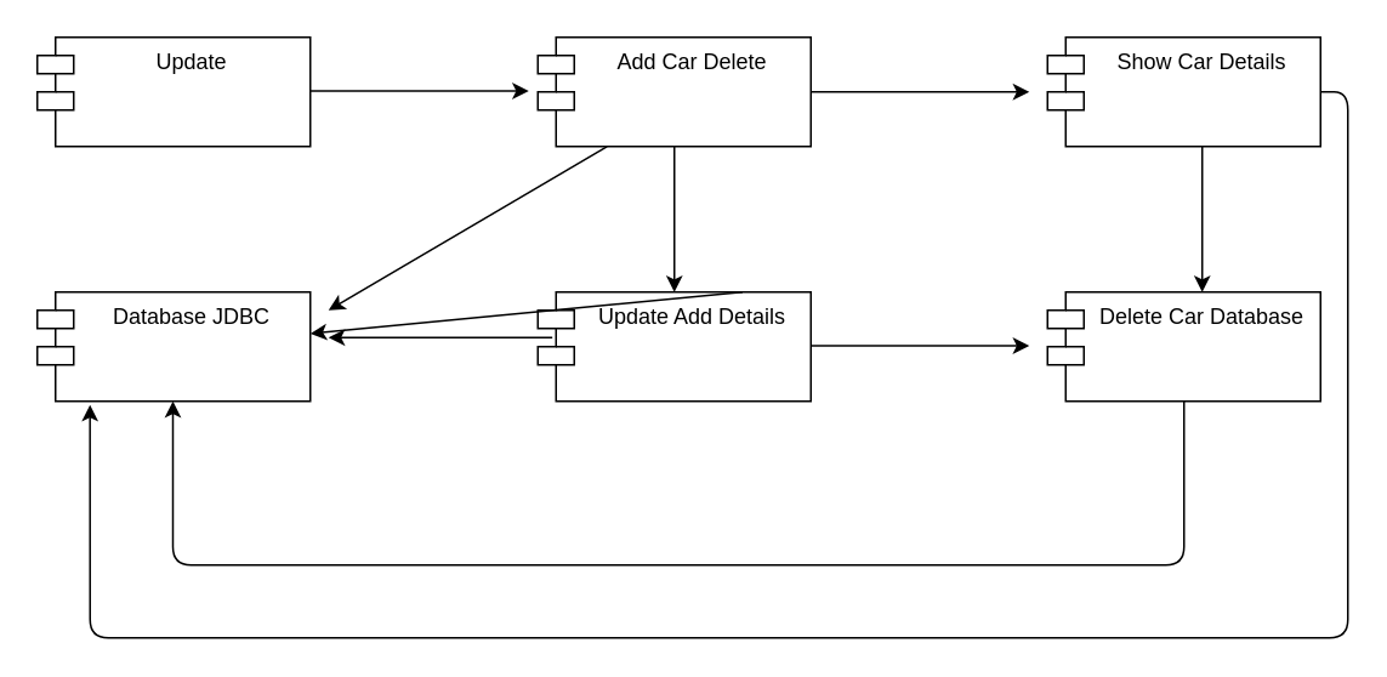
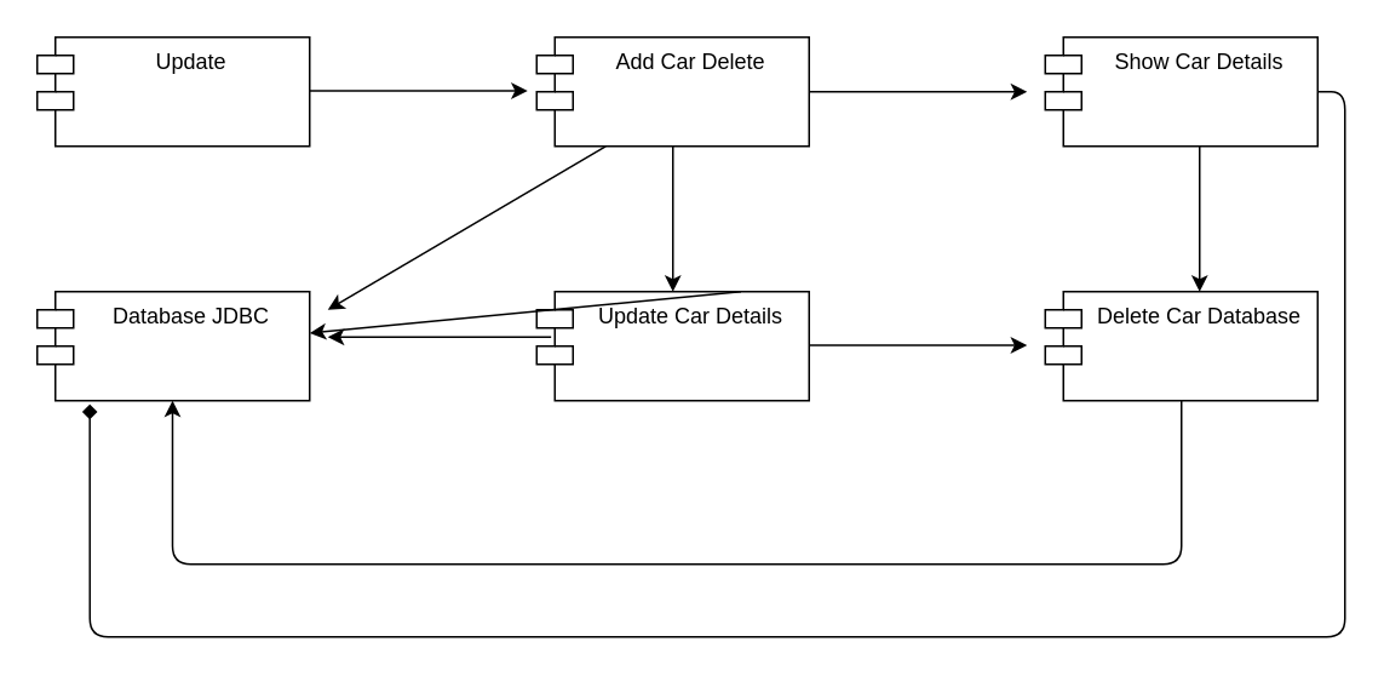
- <mxCell id="2" value="Update Add Details" style="shape=module;align=left;spacingLeft=20;align=center;verticalAlign=top;" parent="1" vertex="1"><mxGeometry x="295" y="160" width="150" height="60" as="geometry" /></mxCell>
+ <mxCell id="2" value="Update Car Details" style="shape=module;align=left;spacingLeft=20;align=center;verticalAlign=top;" parent="1" vertex="1"><mxGeometry x="295" y="160" width="150" height="60" as="geometry" /></mxCell>
- <mxCell id="16" value="" style="endArrow=classic;html=1;entryX=0.193;entryY=1.033;entryDx=0;entryDy=0;entryPerimeter=0;exitX=1;exitY=0.5;exitDx=0;exitDy=0;edgeStyle=orthogonalEdgeStyle;" parent="1" source="5" target="12" edge="1"><mxGeometry width="50" height="50" relative="1" as="geometry"><mxPoint x="60" y="390" as="sourcePoint" /><mxPoint x="40" y="280" as="targetPoint" /><Array as="points"><mxPoint x="740" y="50" /><mxPoint x="740" y="350" /><mxPoint x="49" y="350" /></Array></mxGeometry></mxCell>
+ <mxCell id="16" value="" style="endArrow=diamond;html=1;entryX=0.193;entryY=1.033;entryDx=0;entryDy=0;entryPerimeter=0;exitX=1;exitY=0.5;exitDx=0;exitDy=0;edgeStyle=orthogonalEdgeStyle;" parent="1" source="5" target="12" edge="1"><mxGeometry width="50" height="50" relative="1" as="geometry"><mxPoint x="60" y="390" as="sourcePoint" /><mxPoint x="40" y="280" as="targetPoint" /><Array as="points"><mxPoint x="740" y="50" /><mxPoint x="740" y="350" /><mxPoint x="49" y="350" /></Array></mxGeometry></mxCell>
